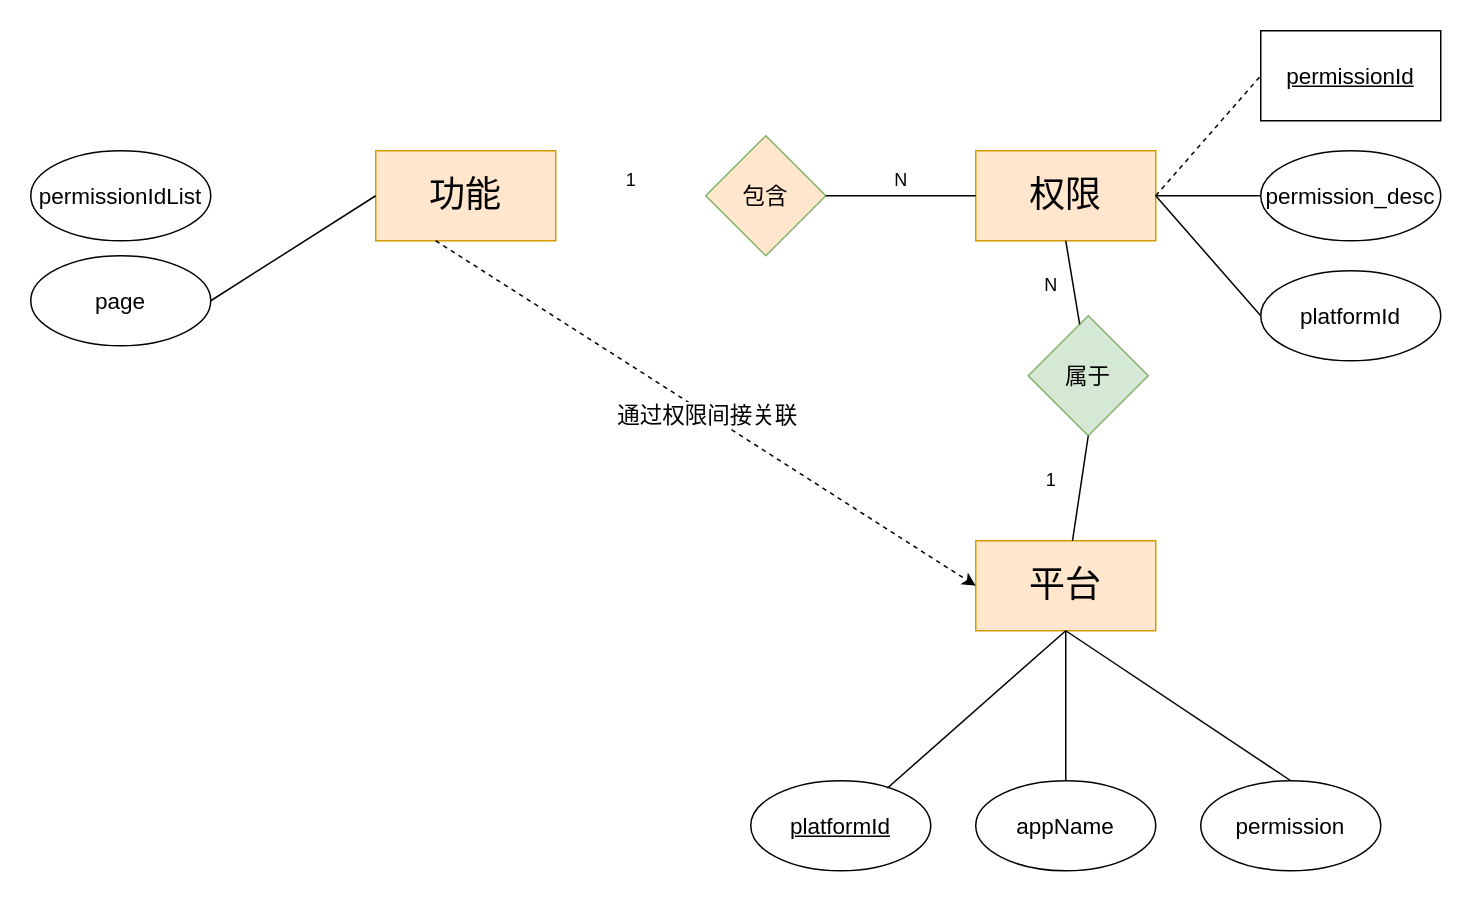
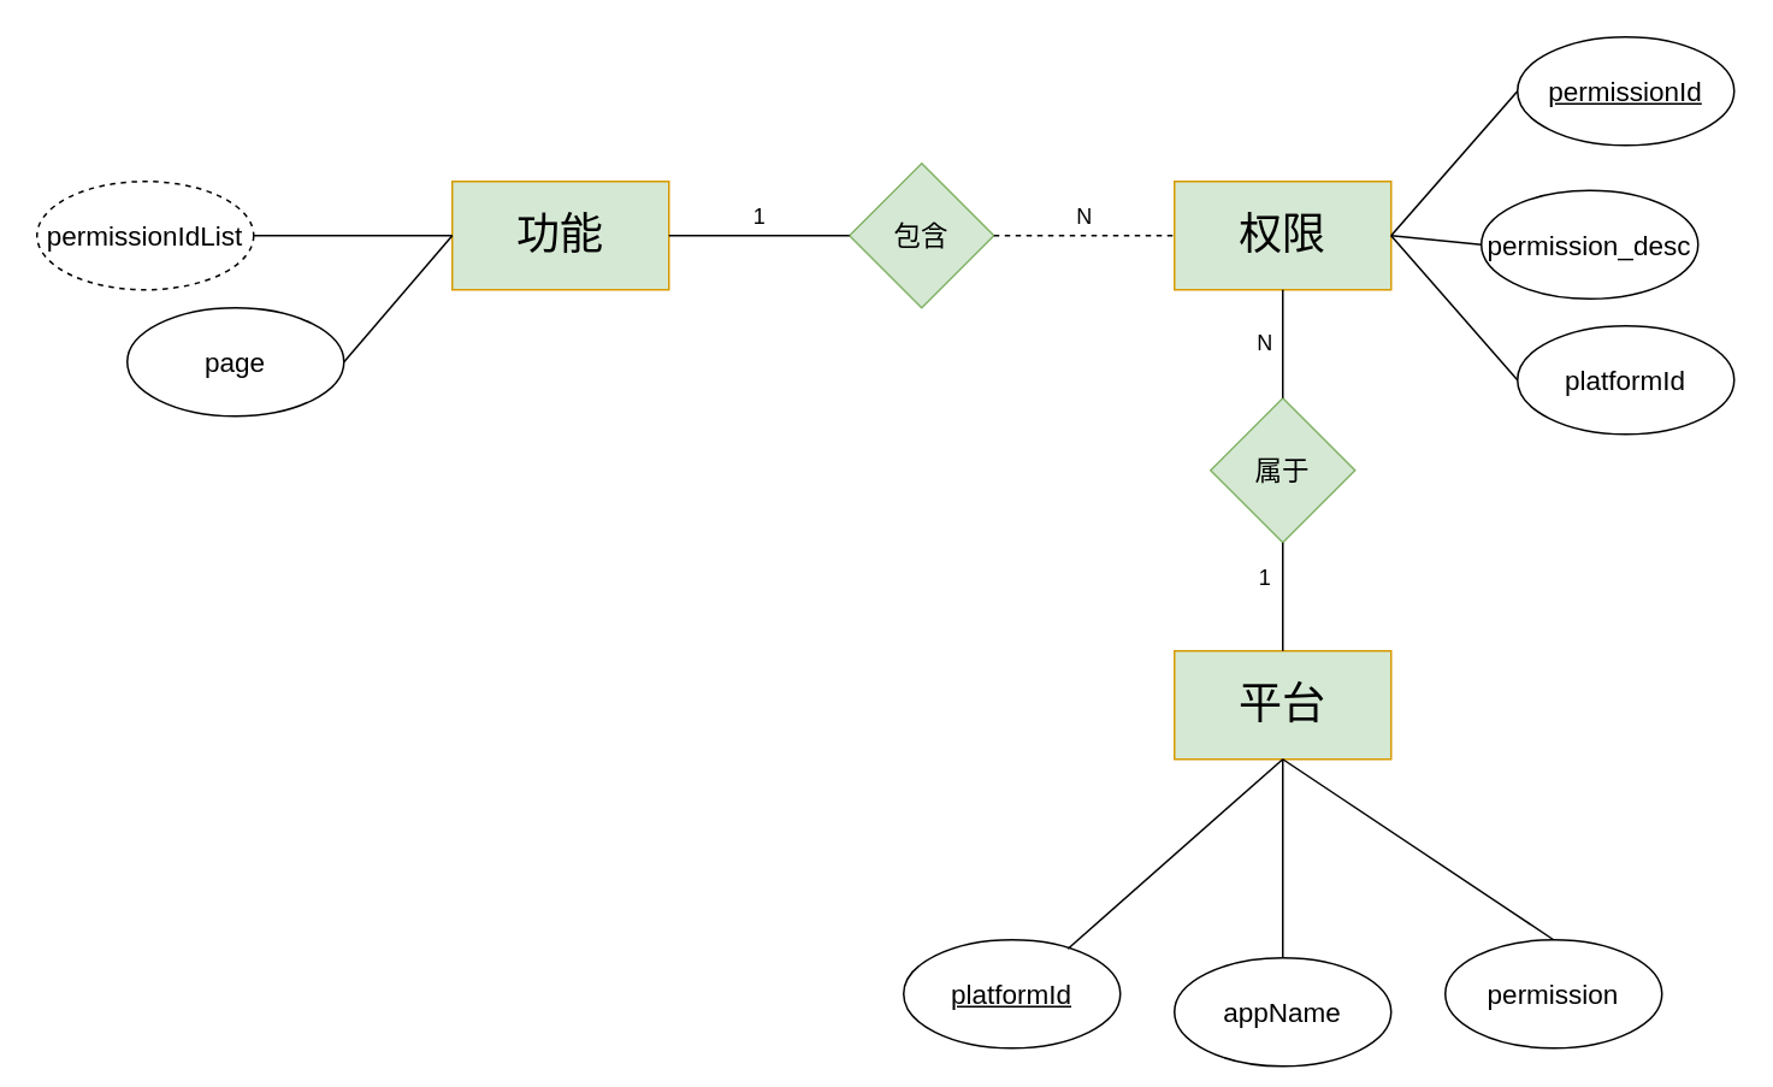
- <mxCell id="6" value="&lt;u style=&quot;font-size: 15px&quot;&gt;permissionId&lt;/u&gt;" style="whiteSpace=wrap;html=1;rounded=0;" parent="1" vertex="1"><mxGeometry x="840" y="20" width="120" height="60" as="geometry" /></mxCell>
+ <mxCell id="6" value="&lt;u style=&quot;font-size: 15px&quot;&gt;permissionId&lt;/u&gt;" style="ellipse;whiteSpace=wrap;html=1;" parent="1" vertex="1"><mxGeometry x="840" y="20" width="120" height="60" as="geometry" /></mxCell>
- <mxCell id="16" value="" style="endArrow=none;html=1;entryX=0;entryY=0.5;entryDx=0;entryDy=0;exitX=1;exitY=0.5;exitDx=0;exitDy=0;dashed=1;" parent="1" source="4" target="6" edge="1"><mxGeometry width="50" height="50" relative="1" as="geometry"><mxPoint x="820" y="160" as="sourcePoint" /><mxPoint x="870" y="110" as="targetPoint" /></mxGeometry></mxCell>
+ <mxCell id="16" value="" style="endArrow=none;html=1;entryX=0;entryY=0.5;entryDx=0;entryDy=0;exitX=1;exitY=0.5;exitDx=0;exitDy=0;" parent="1" source="4" target="6" edge="1"><mxGeometry width="50" height="50" relative="1" as="geometry"><mxPoint x="820" y="160" as="sourcePoint" /><mxPoint x="870" y="110" as="targetPoint" /></mxGeometry></mxCell>
- <mxCell id="11" value="&lt;font style=&quot;font-size: 15px&quot;&gt;permissionIdList&lt;/font&gt;" style="ellipse;whiteSpace=wrap;html=1;" parent="1" vertex="1"><mxGeometry x="20" y="100" width="120" height="60" as="geometry" /></mxCell>
+ <mxCell id="11" value="&lt;font style=&quot;font-size: 15px&quot;&gt;permissionIdList&lt;/font&gt;" style="ellipse;whiteSpace=wrap;html=1;dashed=1;" parent="1" vertex="1"><mxGeometry x="20" y="100" width="120" height="60" as="geometry" /></mxCell>
+ <mxCell id="13" value="" style="endArrow=none;html=1;exitX=1;exitY=0.5;exitDx=0;exitDy=0;entryX=0;entryY=0.5;entryDx=0;entryDy=0;" parent="1" source="11" target="3" edge="1"><mxGeometry width="50" height="50" relative="1" as="geometry"><mxPoint x="190" y="170" as="sourcePoint" /><mxPoint x="240" y="120" as="targetPoint" /></mxGeometry></mxCell>
- <mxCell id="3" value="&lt;span style=&quot;font-size: 24px&quot;&gt;功能&lt;/span&gt;" style="rounded=0;whiteSpace=wrap;html=1;fillColor=#ffe6cc;strokeColor=#d79b00;" parent="1" vertex="1"><mxGeometry x="250" y="100" width="120" height="60" as="geometry" /></mxCell>
+ <mxCell id="3" value="&lt;span style=&quot;font-size: 24px&quot;&gt;功能&lt;/span&gt;" style="rounded=0;whiteSpace=wrap;html=1;fillColor=#d5e8d4;strokeColor=#d79b00;" parent="1" vertex="1"><mxGeometry x="250" y="100" width="120" height="60" as="geometry" /></mxCell>
+ <mxCell id="17" value="" style="endArrow=none;html=1;entryX=0;entryY=0.5;entryDx=0;entryDy=0;" parent="1" source="3" target="12" edge="1"><mxGeometry width="50" height="50" relative="1" as="geometry"><mxPoint x="370" y="180" as="sourcePoint" /><mxPoint x="440.711" y="130" as="targetPoint" /></mxGeometry></mxCell>
- <mxCell id="12" value="&lt;font style=&quot;font-size: 15px&quot;&gt;包含&lt;/font&gt;" style="rhombus;whiteSpace=wrap;html=1;fillColor=#ffe6cc;strokeColor=#82b366;" parent="1" vertex="1"><mxGeometry x="470" y="90" width="80" height="80" as="geometry" /></mxCell>
+ <mxCell id="12" value="&lt;font style=&quot;font-size: 15px&quot;&gt;包含&lt;/font&gt;" style="rhombus;whiteSpace=wrap;html=1;fillColor=#d5e8d4;strokeColor=#82b366;" parent="1" vertex="1"><mxGeometry x="470" y="90" width="80" height="80" as="geometry" /></mxCell>
- <mxCell id="18" value="" style="endArrow=none;html=1;exitX=1;exitY=0.5;exitDx=0;exitDy=0;" parent="1" source="12" target="4" edge="1"><mxGeometry width="50" height="50" relative="1" as="geometry"><mxPoint x="600" y="130" as="sourcePoint" /><mxPoint x="670" y="130" as="targetPoint" /></mxGeometry></mxCell>
+ <mxCell id="18" value="" style="endArrow=none;html=1;exitX=1;exitY=0.5;exitDx=0;exitDy=0;dashed=1;" parent="1" source="12" target="4" edge="1"><mxGeometry width="50" height="50" relative="1" as="geometry"><mxPoint x="600" y="130" as="sourcePoint" /><mxPoint x="670" y="130" as="targetPoint" /></mxGeometry></mxCell>
- <mxCell id="4" value="&lt;span style=&quot;font-size: 24px&quot;&gt;权限&lt;/span&gt;" style="rounded=0;whiteSpace=wrap;html=1;fillColor=#ffe6cc;strokeColor=#d79b00;" parent="1" vertex="1"><mxGeometry x="650" y="100" width="120" height="60" as="geometry" /></mxCell>
+ <mxCell id="4" value="&lt;span style=&quot;font-size: 24px&quot;&gt;权限&lt;/span&gt;" style="rounded=0;whiteSpace=wrap;html=1;fillColor=#d5e8d4;strokeColor=#d79b00;" parent="1" vertex="1"><mxGeometry x="650" y="100" width="120" height="60" as="geometry" /></mxCell>
- <mxCell id="10" value="&lt;font style=&quot;font-size: 15px&quot;&gt;permission_desc&lt;/font&gt;" style="ellipse;whiteSpace=wrap;html=1;" parent="1" vertex="1"><mxGeometry x="840" y="100" width="120" height="60" as="geometry" /></mxCell>
+ <mxCell id="10" value="&lt;font style=&quot;font-size: 15px&quot;&gt;permission_desc&lt;/font&gt;" style="ellipse;whiteSpace=wrap;html=1;" parent="1" vertex="1"><mxGeometry x="820" y="105" width="120" height="60" as="geometry" /></mxCell>
- <mxCell id="30" value="&lt;font style=&quot;font-size: 15px&quot;&gt;page&lt;/font&gt;" style="ellipse;whiteSpace=wrap;html=1;" parent="1" vertex="1"><mxGeometry x="20" y="170" width="120" height="60" as="geometry" /></mxCell>
+ <mxCell id="30" value="&lt;font style=&quot;font-size: 15px&quot;&gt;page&lt;/font&gt;" style="ellipse;whiteSpace=wrap;html=1;" parent="1" vertex="1"><mxGeometry x="70" y="170" width="120" height="60" as="geometry" /></mxCell>
- <mxCell id="21" value="&lt;font style=&quot;font-size: 15px&quot;&gt;属于&lt;/font&gt;" style="rhombus;whiteSpace=wrap;html=1;fillColor=#d5e8d4;strokeColor=#82b366;" parent="1" vertex="1"><mxGeometry x="685" y="210" width="80" height="80" as="geometry" /></mxCell>
+ <mxCell id="21" value="&lt;font style=&quot;font-size: 15px&quot;&gt;属于&lt;/font&gt;" style="rhombus;whiteSpace=wrap;html=1;fillColor=#d5e8d4;strokeColor=#82b366;" parent="1" vertex="1"><mxGeometry x="670" y="220" width="80" height="80" as="geometry" /></mxCell>
- <mxCell id="28" value="" style="endArrow=classic;html=1;exitX=0.333;exitY=1;exitDx=0;exitDy=0;exitPerimeter=0;entryX=0;entryY=0.5;entryDx=0;entryDy=0;dashed=1;" parent="1" source="3" target="2" edge="1"><mxGeometry relative="1" as="geometry"><mxPoint x="280" y="210" as="sourcePoint" /><mxPoint x="380" y="210" as="targetPoint" /></mxGeometry></mxCell>
- <mxCell id="29" value="通过权限间接关联" style="edgeLabel;resizable=0;html=1;align=center;verticalAlign=middle;fontSize=15;" parent="28" connectable="0" vertex="1"><mxGeometry relative="1" as="geometry" /></mxCell>
- <mxCell id="2" value="&lt;font style=&quot;font-size: 24px&quot;&gt;平台&lt;/font&gt;" style="rounded=0;whiteSpace=wrap;html=1;fillColor=#ffe6cc;strokeColor=#d79b00;" parent="1" vertex="1"><mxGeometry x="650" y="360" width="120" height="60" as="geometry" /></mxCell>
+ <mxCell id="2" value="&lt;font style=&quot;font-size: 24px&quot;&gt;平台&lt;/font&gt;" style="rounded=0;whiteSpace=wrap;html=1;fillColor=#d5e8d4;strokeColor=#d79b00;" parent="1" vertex="1"><mxGeometry x="650" y="360" width="120" height="60" as="geometry" /></mxCell>
- <mxCell id="8" value="&lt;font style=&quot;font-size: 15px&quot;&gt;appName&lt;/font&gt;" style="ellipse;whiteSpace=wrap;html=1;" parent="1" vertex="1"><mxGeometry x="650" y="520" width="120" height="60" as="geometry" /></mxCell>
+ <mxCell id="8" value="&lt;font style=&quot;font-size: 15px&quot;&gt;appName&lt;/font&gt;" style="ellipse;whiteSpace=wrap;html=1;" parent="1" vertex="1"><mxGeometry x="650" y="530" width="120" height="60" as="geometry" /></mxCell>
